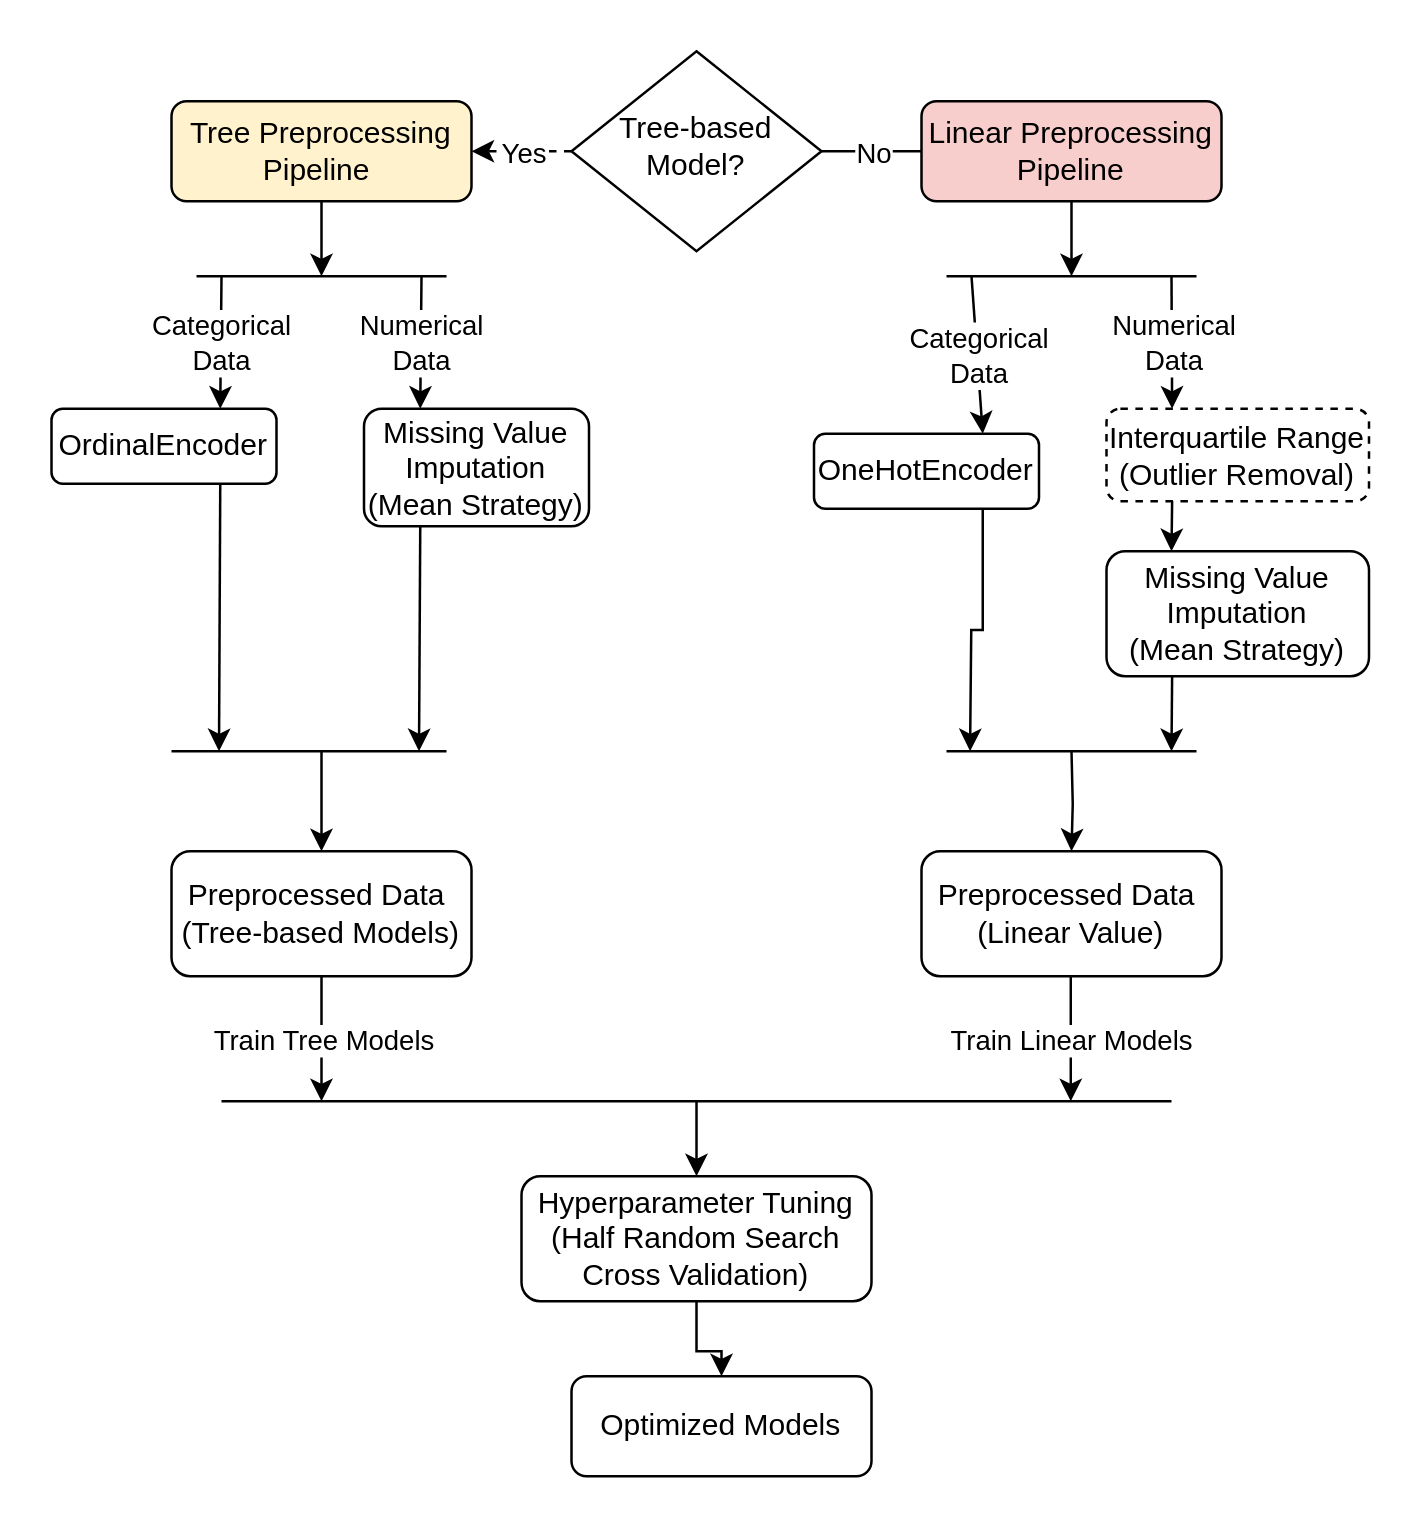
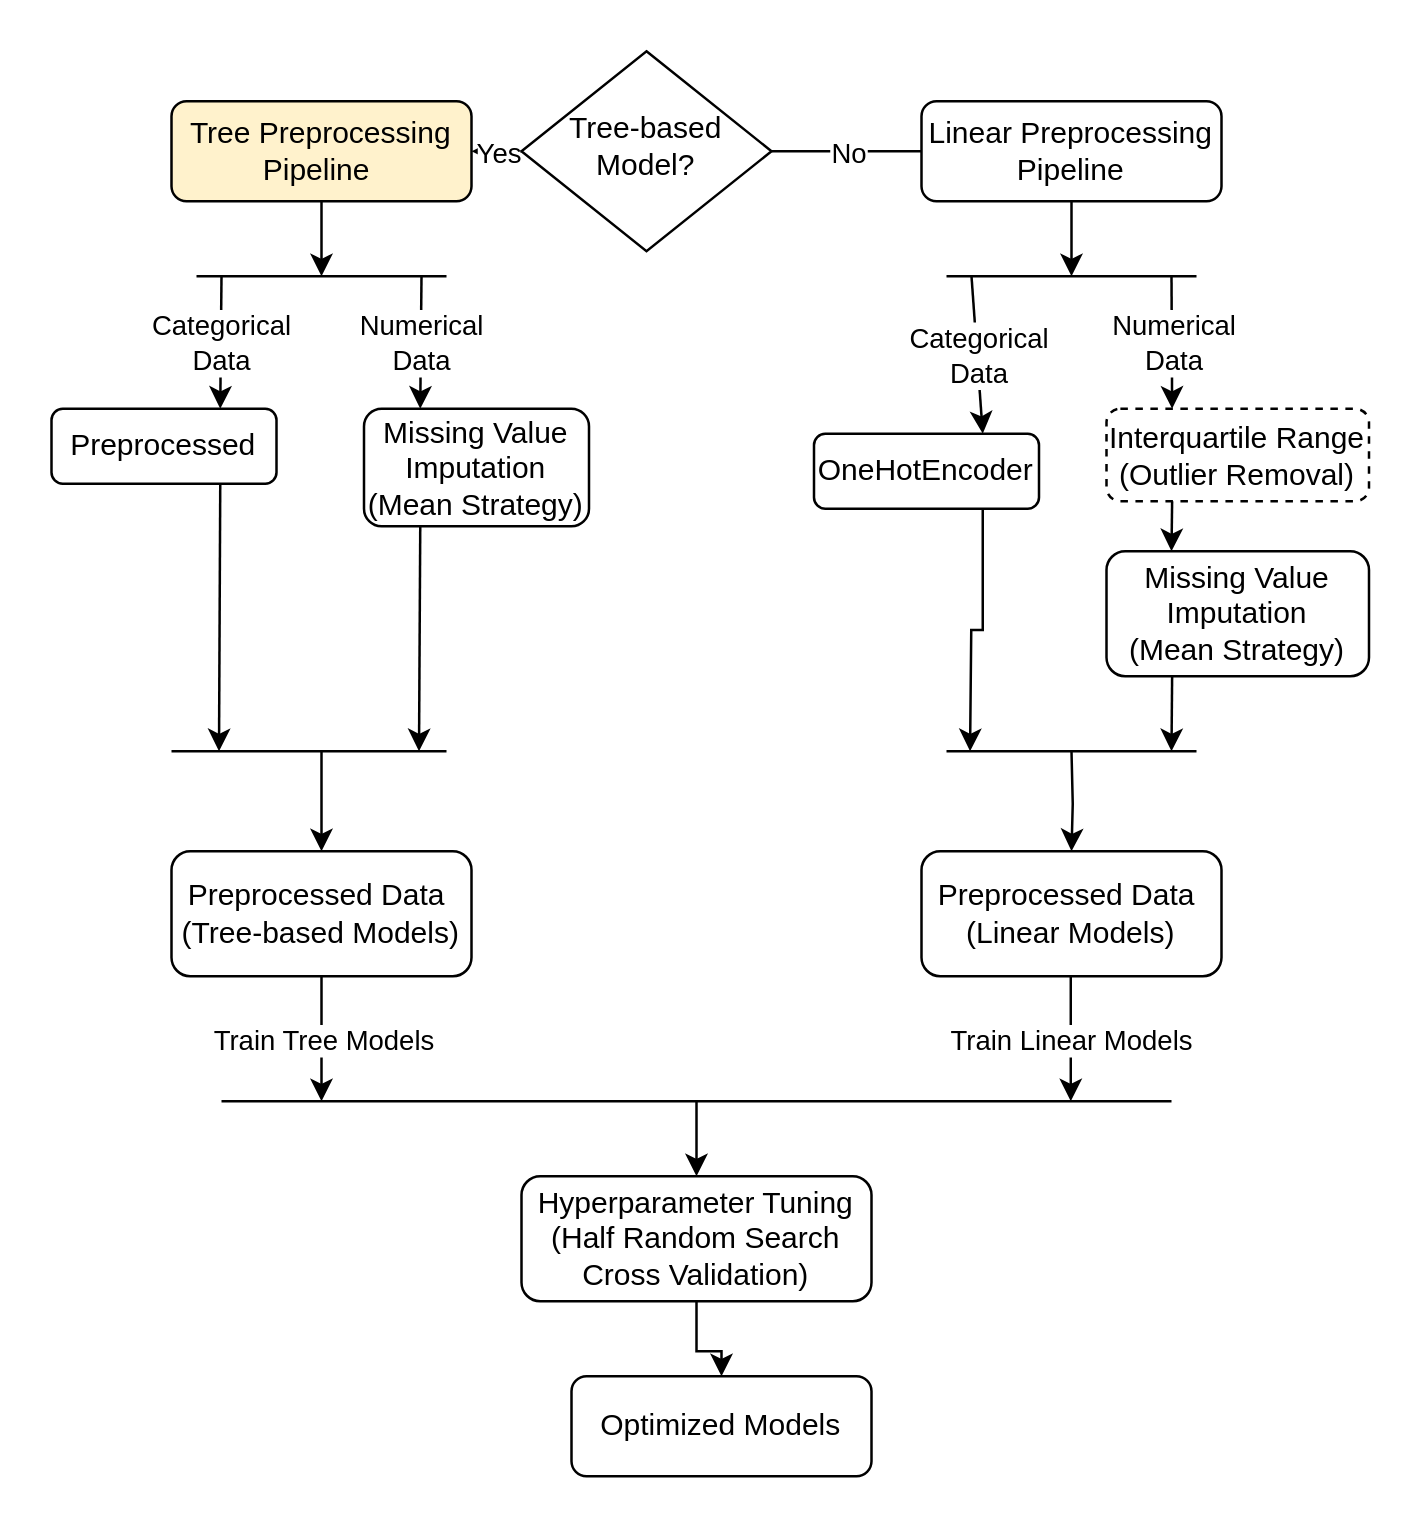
- <mxCell id="2" value="Tree-based Model?" style="rhombus;whiteSpace=wrap;html=1;shadow=0;fontFamily=Helvetica;fontSize=12;align=center;strokeWidth=1;spacing=6;spacingTop=-4;" parent="1" vertex="1"><mxGeometry x="228" y="20" width="100" height="80" as="geometry" /></mxCell>
+ <mxCell id="2" value="Tree-based Model?" style="rhombus;whiteSpace=wrap;html=1;shadow=0;fontFamily=Helvetica;fontSize=12;align=center;strokeWidth=1;spacing=6;spacingTop=-4;" parent="1" vertex="1"><mxGeometry x="208" y="20" width="100" height="80" as="geometry" /></mxCell>
- <mxCell id="3" value="Linear Preprocessing Pipeline" style="rounded=1;whiteSpace=wrap;html=1;fontSize=12;glass=0;strokeWidth=1;shadow=0;fillColor=#f8cecc;" parent="1" vertex="1"><mxGeometry x="368" y="40" width="120" height="40" as="geometry" /></mxCell>
+ <mxCell id="3" value="Linear Preprocessing Pipeline" style="rounded=1;whiteSpace=wrap;html=1;fontSize=12;glass=0;strokeWidth=1;shadow=0;" parent="1" vertex="1"><mxGeometry x="368" y="40" width="120" height="40" as="geometry" /></mxCell>
- <mxCell id="30" value="OrdinalEncoder" style="rounded=1;whiteSpace=wrap;html=1;" vertex="1" parent="1"><mxGeometry x="20" y="163" width="90" height="30" as="geometry" /></mxCell>
+ <mxCell id="30" value="Preprocessed" style="rounded=1;whiteSpace=wrap;html=1;" vertex="1" parent="1"><mxGeometry x="20" y="163" width="90" height="30" as="geometry" /></mxCell>
- <mxCell id="35" value="Preprocessed Data&amp;nbsp;&lt;br&gt;(Linear Value)" style="rounded=1;whiteSpace=wrap;html=1;" vertex="1" parent="1"><mxGeometry x="368" y="340" width="120" height="50" as="geometry" /></mxCell>
+ <mxCell id="35" value="Preprocessed Data&amp;nbsp;&lt;br&gt;(Linear Models)" style="rounded=1;whiteSpace=wrap;html=1;" vertex="1" parent="1"><mxGeometry x="368" y="340" width="120" height="50" as="geometry" /></mxCell>
